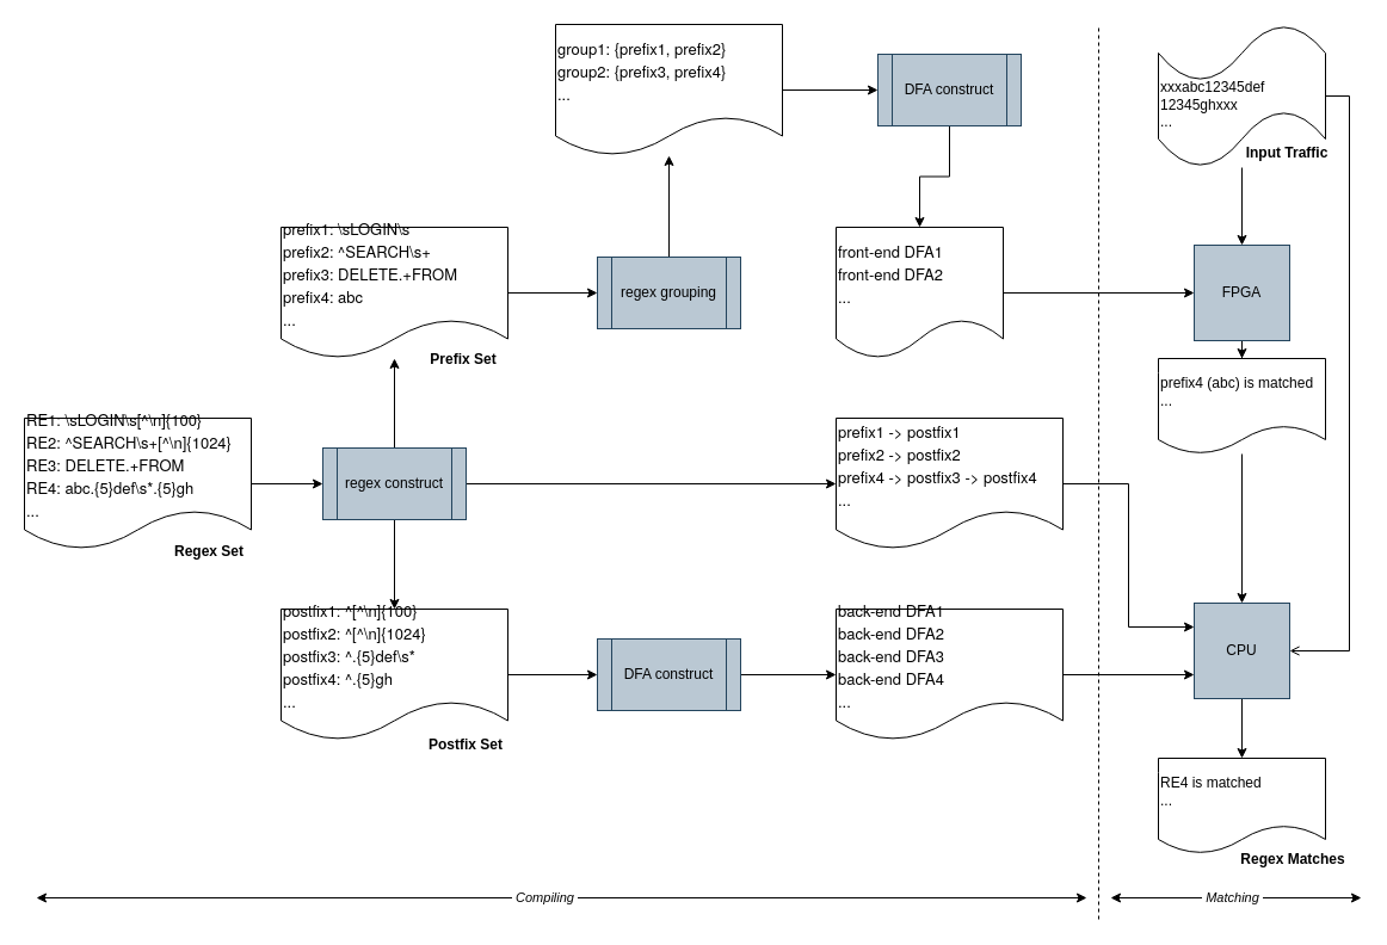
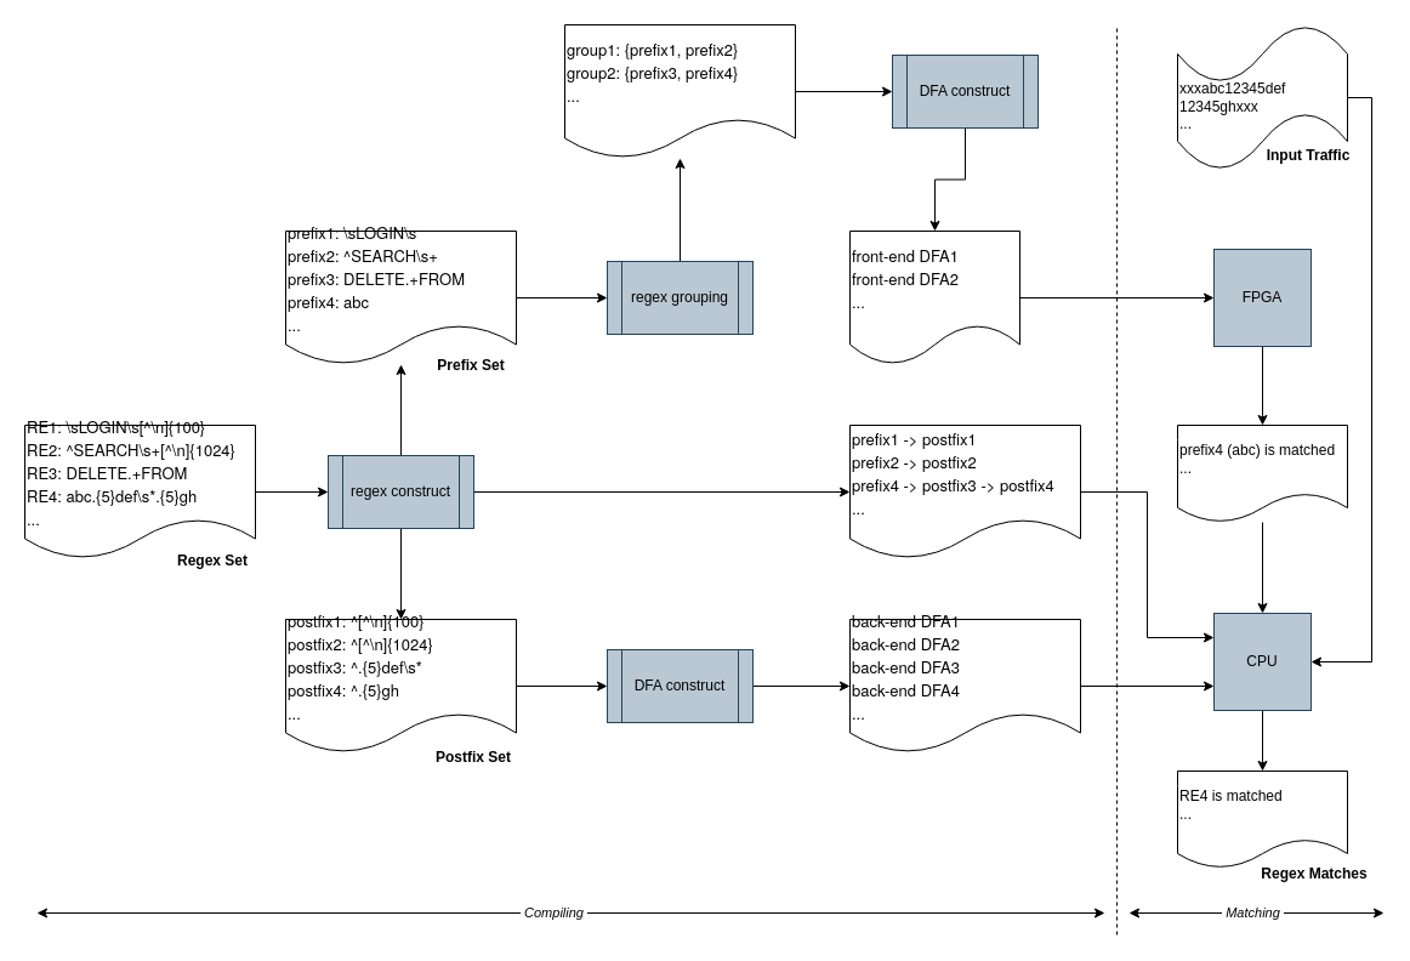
- <mxCell id="30" value="" style="edgeStyle=orthogonalEdgeStyle;rounded=0;orthogonalLoop=1;jettySize=auto;html=1;" edge="1" parent="1" source="32" target="27"><mxGeometry relative="1" as="geometry" /></mxCell>
- <mxCell id="34" value="prefix4 (abc) is matched&lt;br&gt;..." style="shape=document;whiteSpace=wrap;html=1;boundedLbl=1;align=left;" vertex="1" parent="1"><mxGeometry x="970" y="300" width="140" height="80" as="geometry" /></mxCell>
+ <mxCell id="34" value="prefix4 (abc) is matched&lt;br&gt;..." style="shape=document;whiteSpace=wrap;html=1;boundedLbl=1;align=left;" vertex="1" parent="1"><mxGeometry x="970" y="350" width="140" height="80" as="geometry" /></mxCell>
- <mxCell id="31" style="edgeStyle=orthogonalEdgeStyle;rounded=0;orthogonalLoop=1;jettySize=auto;html=1;entryX=1;entryY=0.5;entryDx=0;entryDy=0;exitX=1;exitY=0.5;exitDx=0;exitDy=0;exitPerimeter=0;endArrow=open;" edge="1" parent="1" source="32" target="29"><mxGeometry relative="1" as="geometry" /></mxCell>
+ <mxCell id="31" style="edgeStyle=orthogonalEdgeStyle;rounded=0;orthogonalLoop=1;jettySize=auto;html=1;entryX=1;entryY=0.5;entryDx=0;entryDy=0;exitX=1;exitY=0.5;exitDx=0;exitDy=0;exitPerimeter=0;" edge="1" parent="1" source="32" target="29"><mxGeometry relative="1" as="geometry" /></mxCell>
